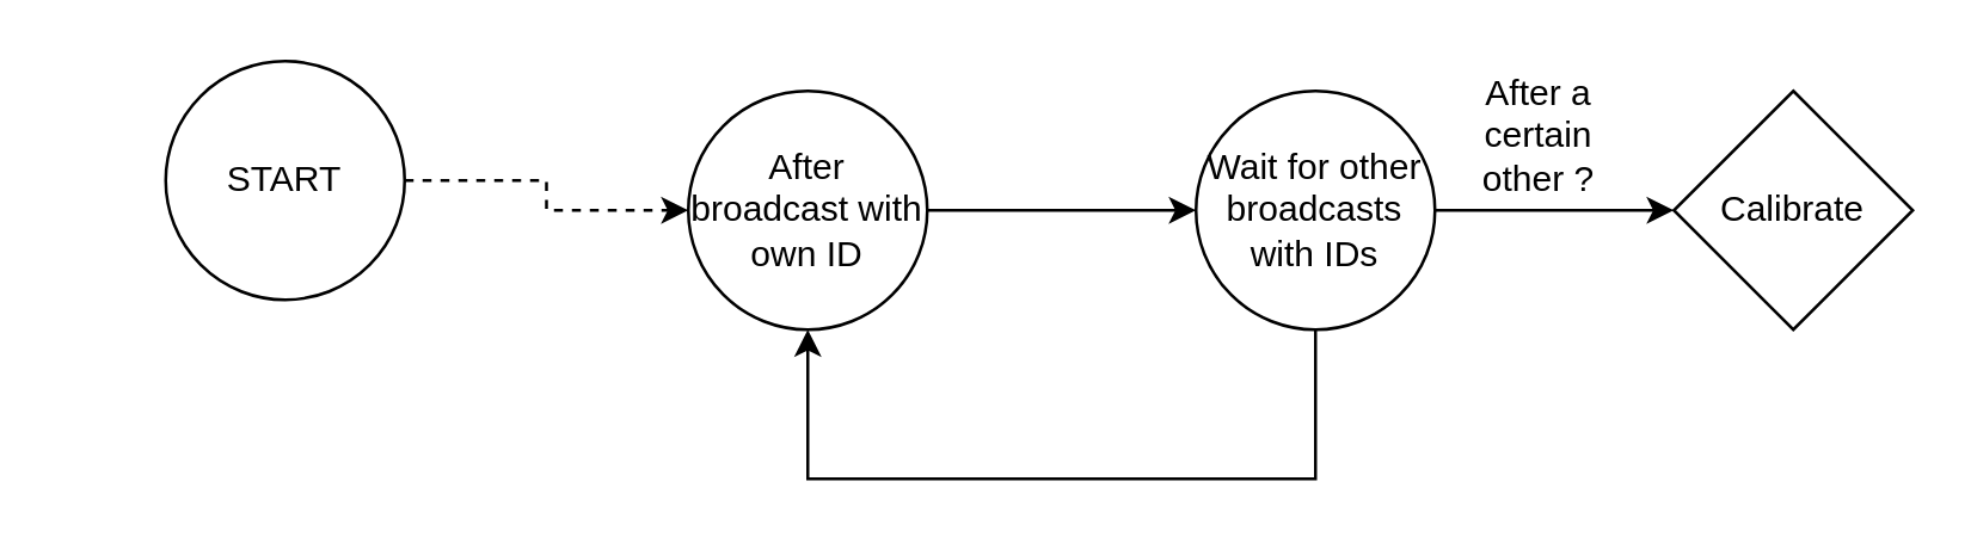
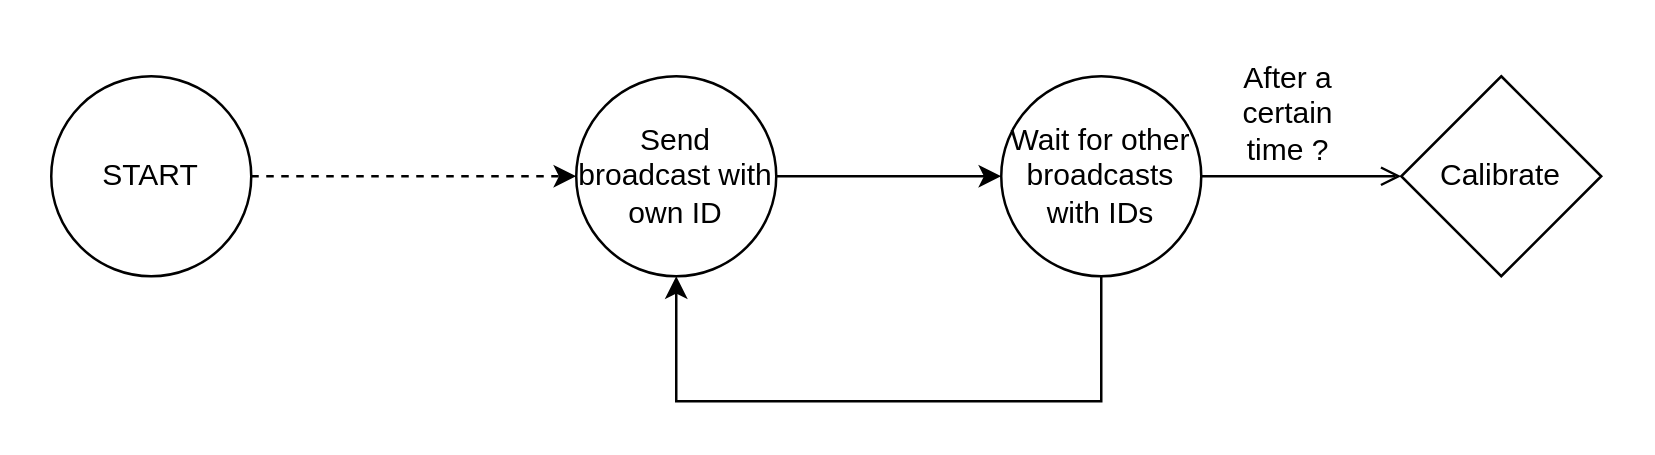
- <mxCell id="10" value="After a certain other ?" style="text;html=1;strokeColor=none;fillColor=none;align=center;verticalAlign=middle;whiteSpace=wrap;rounded=0;" vertex="1" parent="1"><mxGeometry x="490" y="20" width="50" height="50" as="geometry" /></mxCell>
+ <mxCell id="10" value="After a certain time ?" style="text;html=1;strokeColor=none;fillColor=none;align=center;verticalAlign=middle;whiteSpace=wrap;rounded=0;" vertex="1" parent="1"><mxGeometry x="490" y="20" width="50" height="50" as="geometry" /></mxCell>
- <mxCell id="3" value="START" style="ellipse;whiteSpace=wrap;html=1;aspect=fixed;" vertex="1" parent="1"><mxGeometry x="55" y="20" width="80" height="80" as="geometry" /></mxCell>
+ <mxCell id="3" value="START" style="ellipse;whiteSpace=wrap;html=1;aspect=fixed;" vertex="1" parent="1"><mxGeometry x="20" y="30" width="80" height="80" as="geometry" /></mxCell>
- <mxCell id="5" value="After broadcast with own ID" style="ellipse;whiteSpace=wrap;html=1;aspect=fixed;" vertex="1" parent="1"><mxGeometry x="230" y="30" width="80" height="80" as="geometry" /></mxCell>
+ <mxCell id="5" value="Send broadcast with own ID" style="ellipse;whiteSpace=wrap;html=1;aspect=fixed;" vertex="1" parent="1"><mxGeometry x="230" y="30" width="80" height="80" as="geometry" /></mxCell>
- <mxCell id="7" style="edgeStyle=orthogonalEdgeStyle;rounded=0;orthogonalLoop=1;jettySize=auto;html=1;exitX=1;exitY=0.5;exitDx=0;exitDy=0;entryX=0;entryY=0.5;entryDx=0;entryDy=0;" edge="1" parent="1" source="8" target="9"><mxGeometry relative="1" as="geometry" /></mxCell>
+ <mxCell id="7" style="edgeStyle=orthogonalEdgeStyle;rounded=0;orthogonalLoop=1;jettySize=auto;html=1;exitX=1;exitY=0.5;exitDx=0;exitDy=0;entryX=0;entryY=0.5;entryDx=0;entryDy=0;endArrow=open;" edge="1" parent="1" source="8" target="9"><mxGeometry relative="1" as="geometry" /></mxCell>
